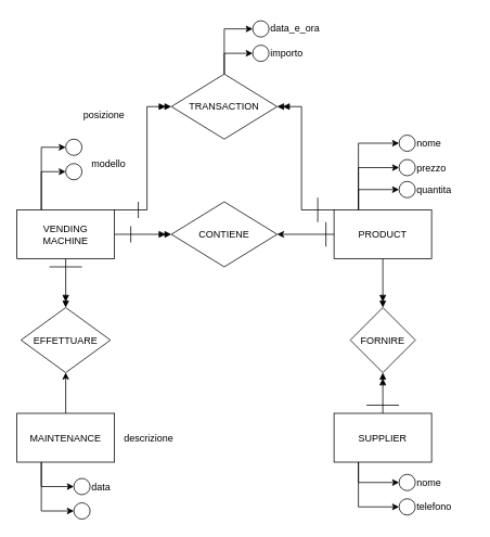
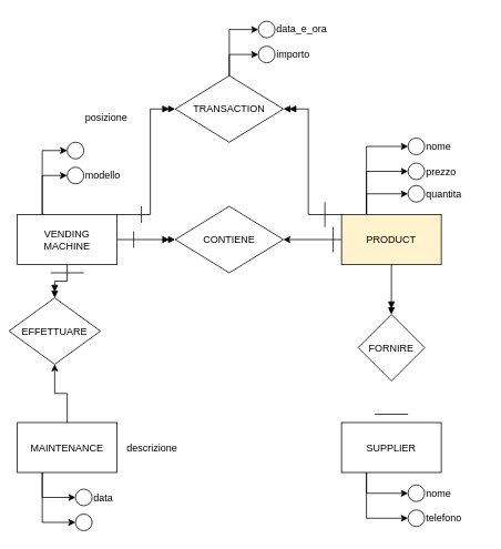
- <mxCell id="29" value="modello" style="text;html=1;align=left;verticalAlign=middle;resizable=0;points=[];autosize=1;strokeColor=none;fillColor=none;" vertex="1" parent="1"><mxGeometry x="110" y="185.5" width="70" height="30" as="geometry" /></mxCell>
+ <mxCell id="29" value="modello" style="text;html=1;align=left;verticalAlign=middle;resizable=0;points=[];autosize=1;strokeColor=none;fillColor=none;" vertex="1" parent="1"><mxGeometry x="100" y="195.5" width="70" height="30" as="geometry" /></mxCell>
- <mxCell id="14" value="PRODUCT" style="rounded=0;whiteSpace=wrap;html=1;" vertex="1" parent="1"><mxGeometry x="410" y="257.5" width="120" height="60" as="geometry" /></mxCell>
+ <mxCell id="14" value="PRODUCT" style="rounded=0;whiteSpace=wrap;html=1;fillColor=#fff2cc;" vertex="1" parent="1"><mxGeometry x="410" y="257.5" width="120" height="60" as="geometry" /></mxCell>
- <mxCell id="25" value="EFFETTUARE" style="rhombus;whiteSpace=wrap;html=1;" vertex="1" parent="1"><mxGeometry x="25" y="377.5" width="110" height="80" as="geometry" /></mxCell>
+ <mxCell id="25" value="EFFETTUARE" style="rhombus;whiteSpace=wrap;html=1;" vertex="1" parent="1"><mxGeometry x="10" y="357.5" width="110" height="80" as="geometry" /></mxCell>
- <mxCell id="16" style="edgeStyle=orthogonalEdgeStyle;rounded=0;orthogonalLoop=1;jettySize=auto;html=1;exitX=0.5;exitY=0;exitDx=0;exitDy=0;entryX=0.5;entryY=1;entryDx=0;entryDy=0;endArrow=doubleBlock;endFill=1;" edge="1" parent="1" source="19" target="24"><mxGeometry relative="1" as="geometry" /></mxCell>
